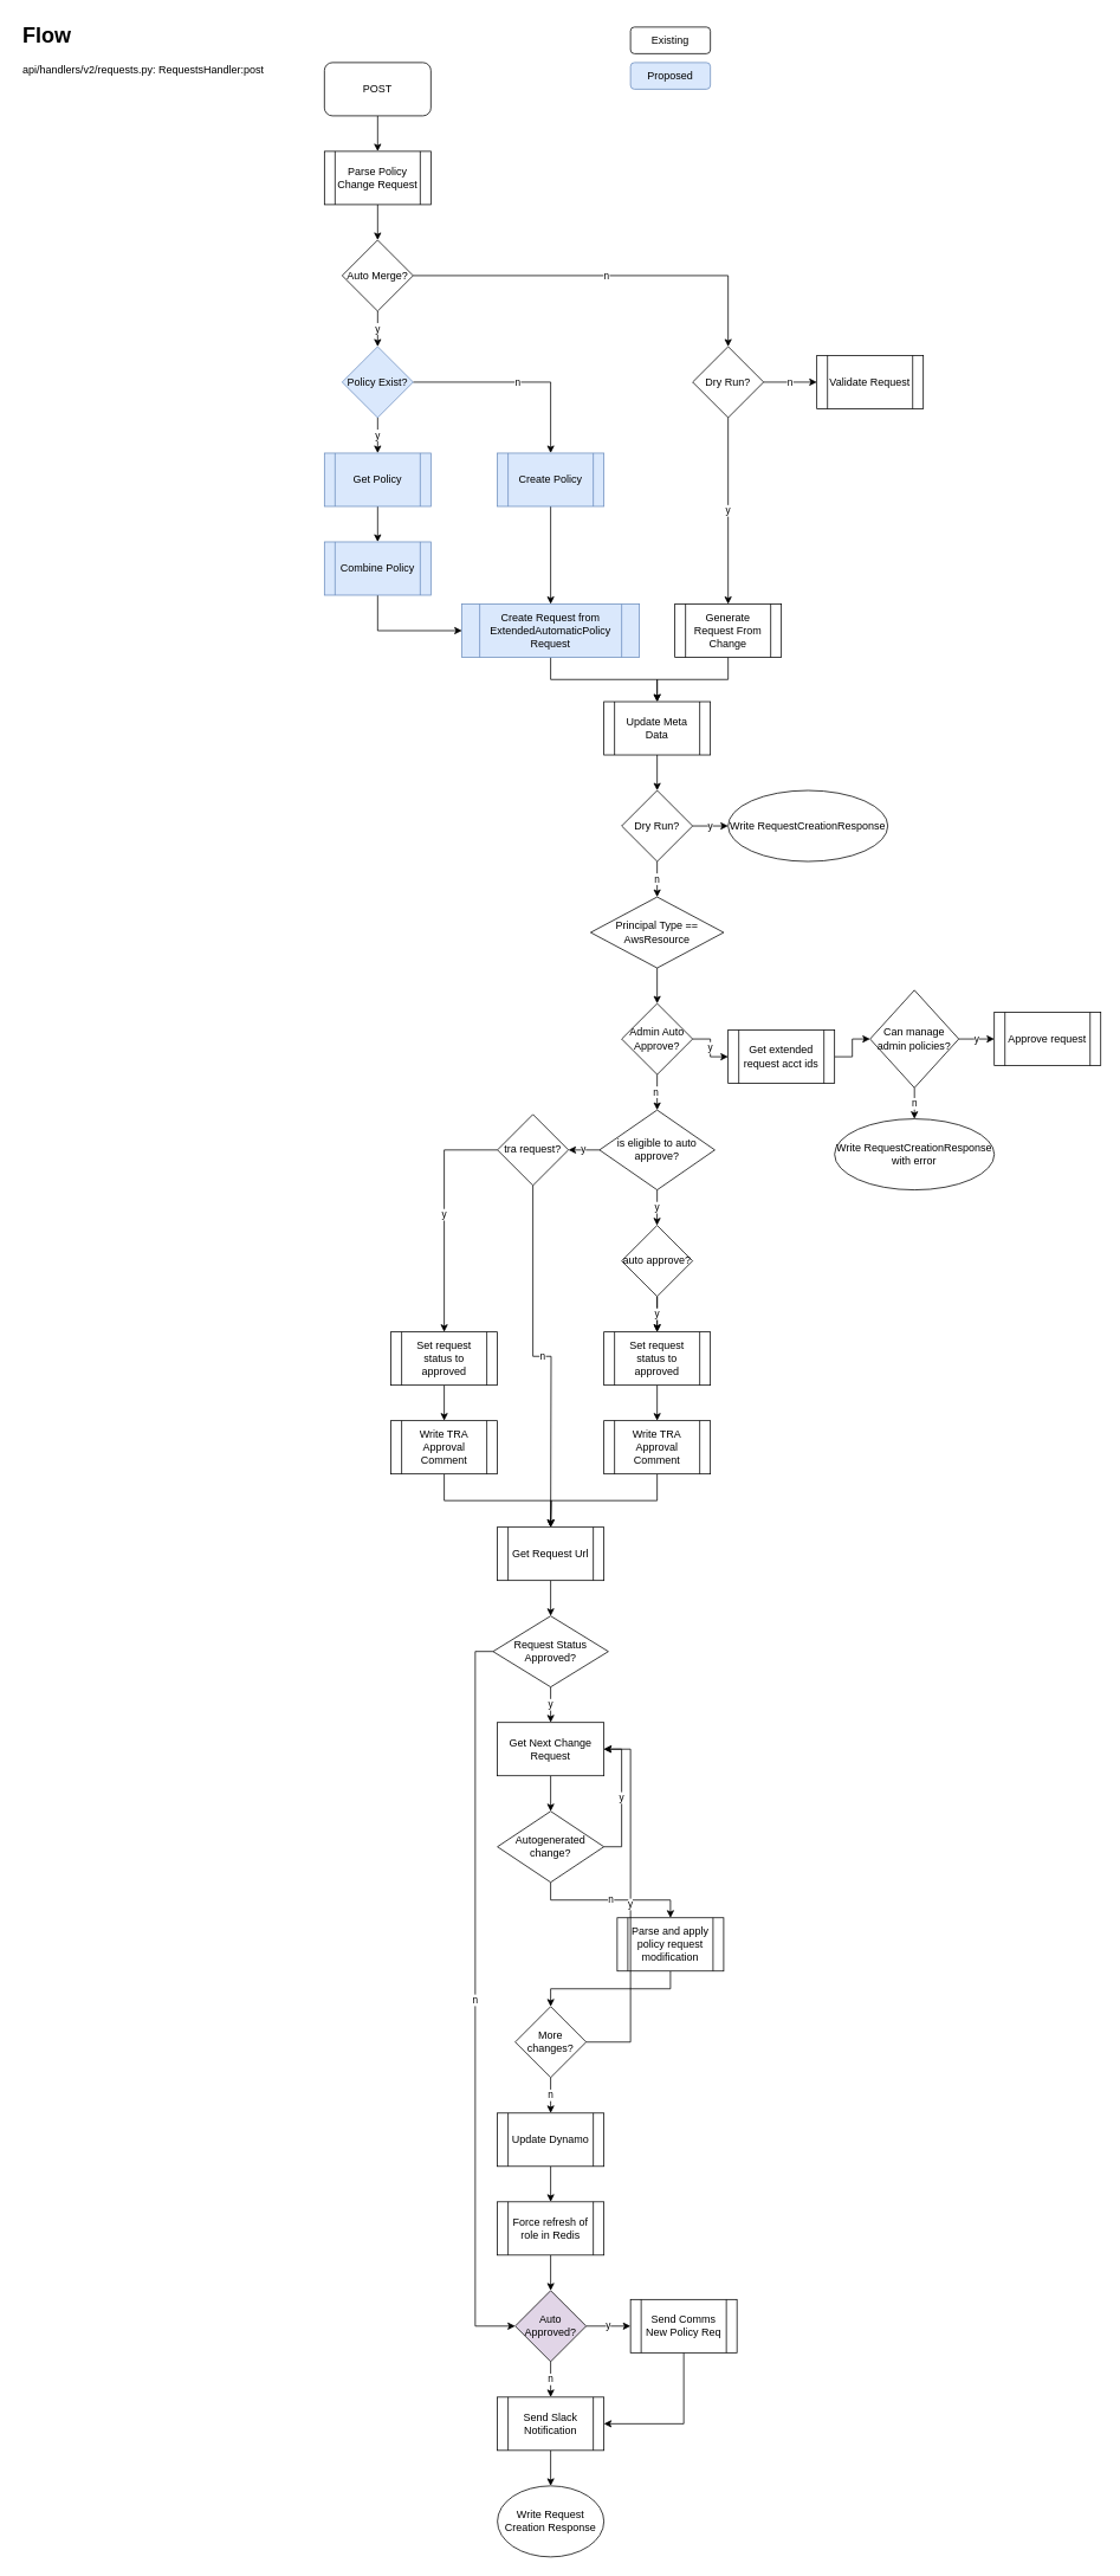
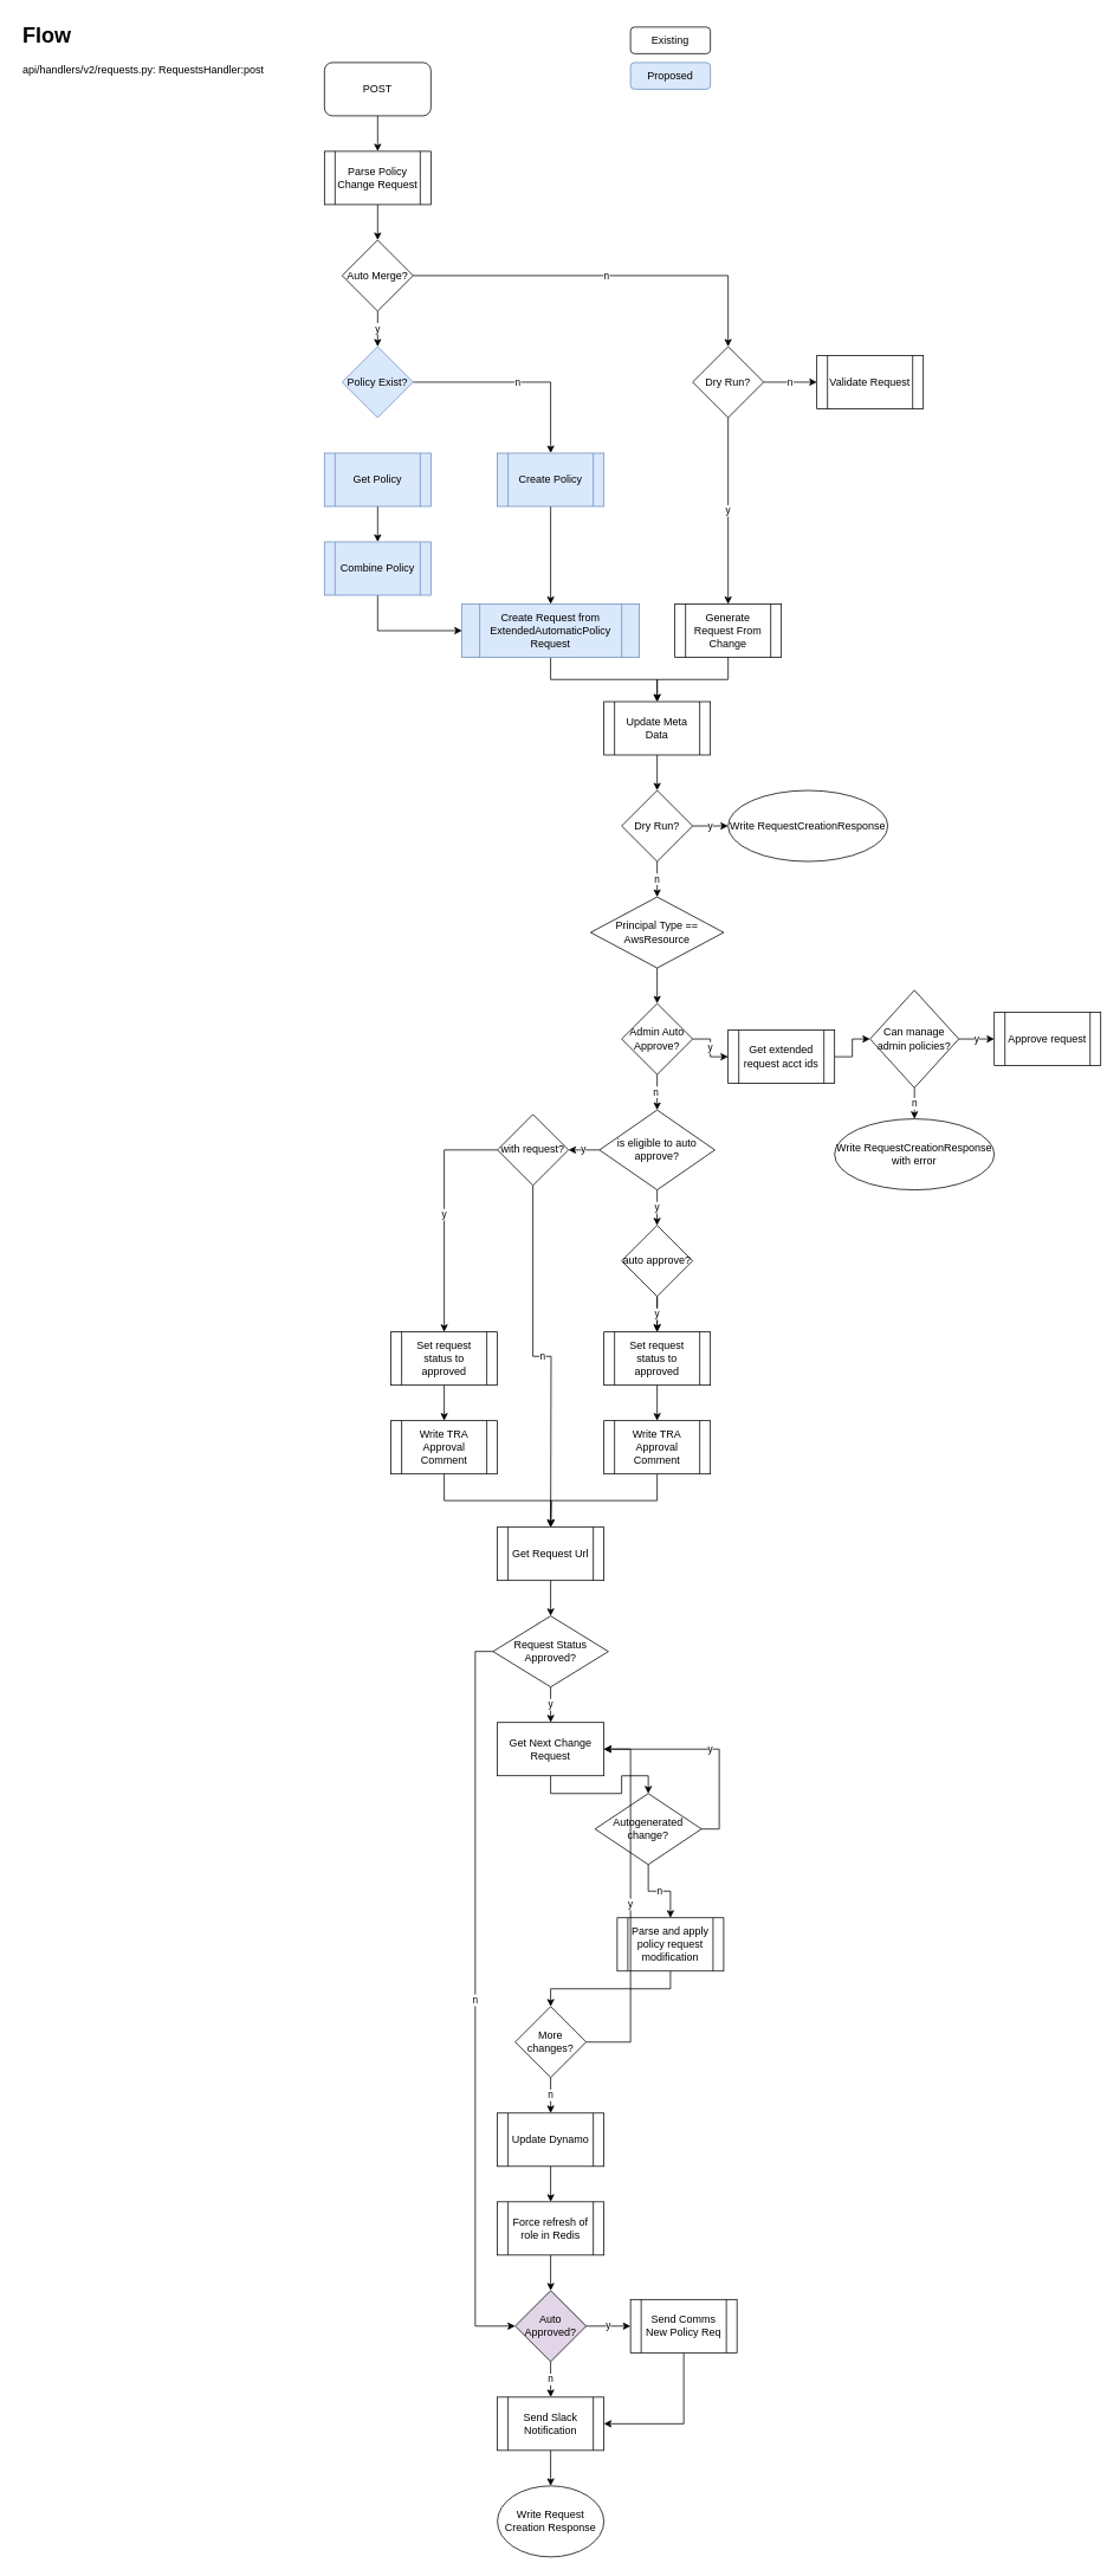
- <mxCell id="6" value="y" style="edgeStyle=orthogonalEdgeStyle;rounded=0;orthogonalLoop=1;jettySize=auto;html=1;exitX=0.5;exitY=1;exitDx=0;exitDy=0;entryX=0.5;entryY=0;entryDx=0;entryDy=0;" edge="1" parent="1" source="8" target="5"><mxGeometry relative="1" as="geometry" /></mxCell>
- <mxCell id="52" value="tra request?" style="rhombus;whiteSpace=wrap;html=1;" vertex="1" parent="1"><mxGeometry x="560" y="1255" width="80" height="80" as="geometry" /></mxCell>
+ <mxCell id="52" value="with request?" style="rhombus;whiteSpace=wrap;html=1;" vertex="1" parent="1"><mxGeometry x="560" y="1255" width="80" height="80" as="geometry" /></mxCell>
- <mxCell id="73" value="Autogenerated change?" style="rhombus;whiteSpace=wrap;html=1;" vertex="1" parent="1"><mxGeometry x="560" y="2040" width="120" height="80" as="geometry" /></mxCell>
+ <mxCell id="73" value="Autogenerated change?" style="rhombus;whiteSpace=wrap;html=1;" vertex="1" parent="1"><mxGeometry x="670" y="2020" width="120" height="80" as="geometry" /></mxCell>
